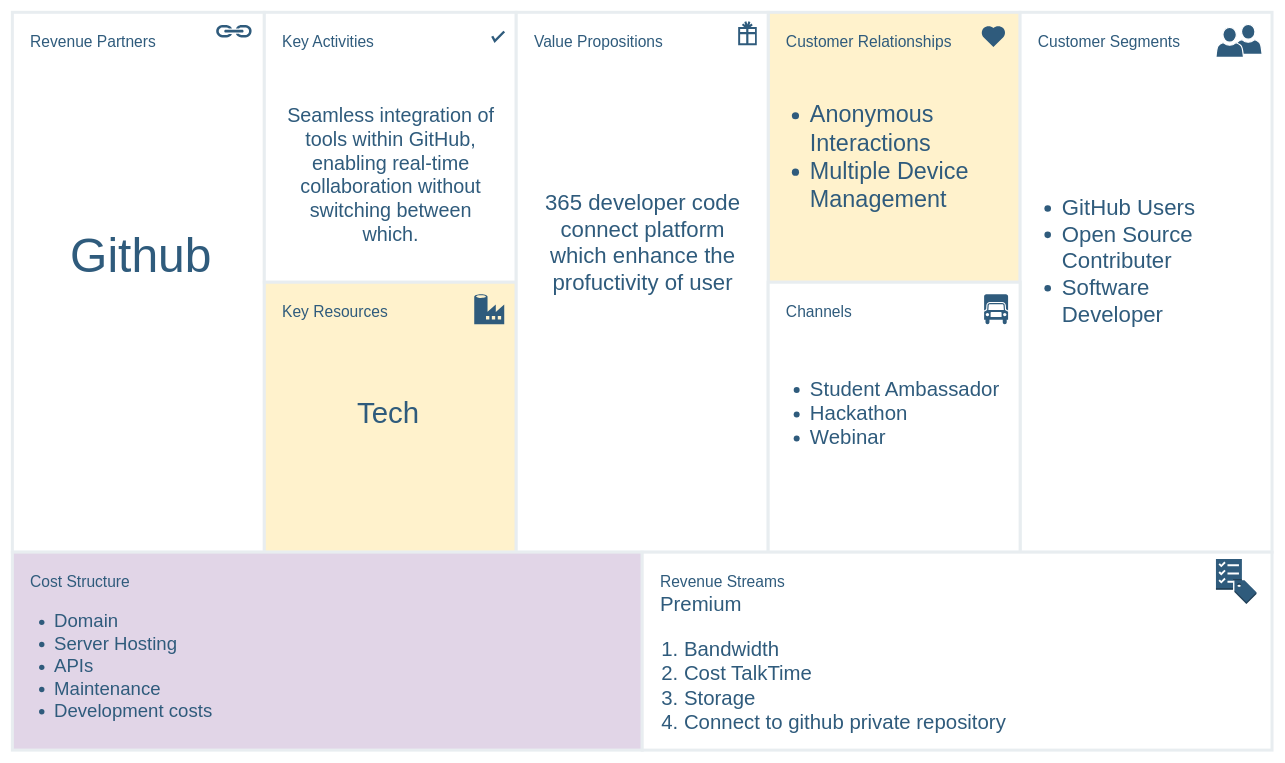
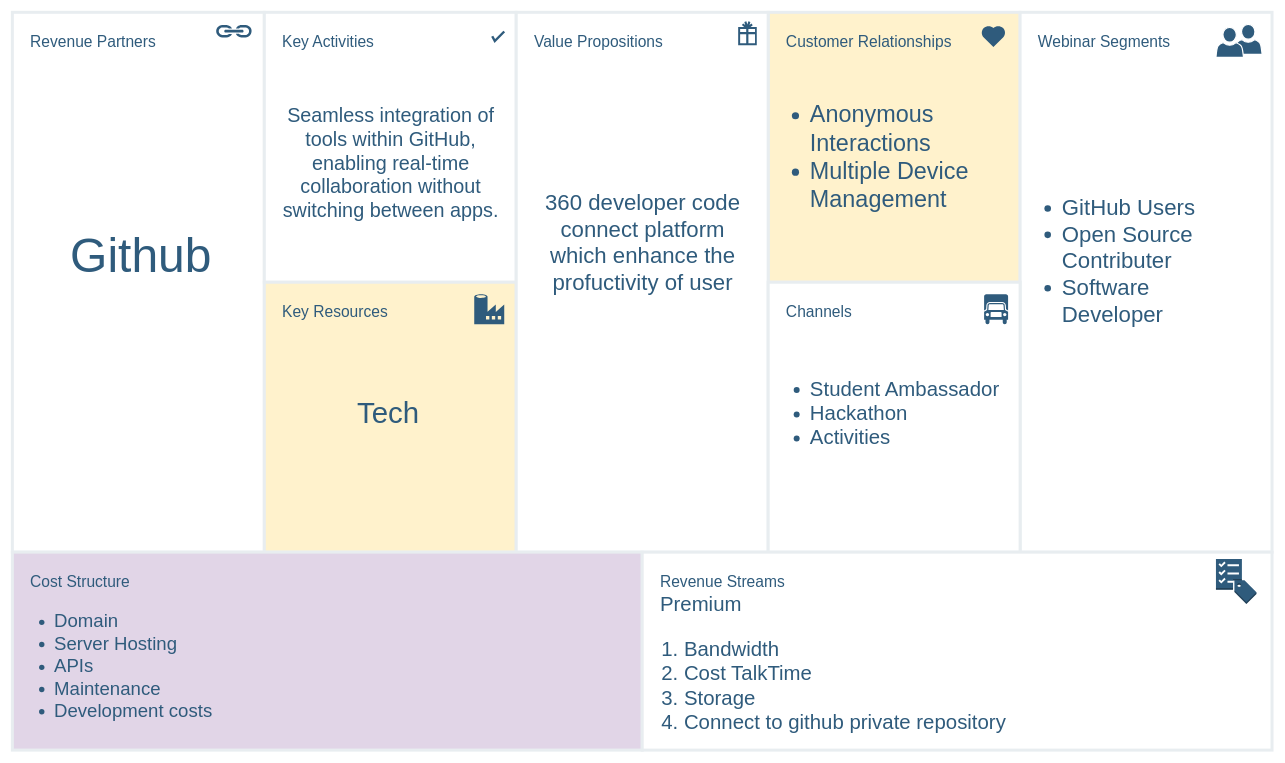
- <mxCell id="4" value="&lt;font&gt;&lt;font style=&quot;font-size: 26px&quot;&gt;Key Activities&lt;/font&gt;&lt;br style=&quot;font-size: 12px&quot;&gt;&lt;/font&gt;&lt;font&gt;&lt;br&gt;&lt;br&gt;&lt;br&gt;&lt;br&gt;&lt;br&gt;&lt;br style=&quot;font-size: 12px&quot;&gt;&lt;div style=&quot;text-align: center;&quot;&gt;&lt;font style=&quot;font-size: 33px;&quot;&gt;Seamless integration of tools within GitHub, enabling real-time collaboration without switching between which.&lt;/font&gt;&lt;br&gt;&lt;/div&gt;&lt;/font&gt;" style="rounded=0;whiteSpace=wrap;html=1;shadow=0;labelBackgroundColor=none;strokeColor=#e8edf0;strokeWidth=5;fillColor=#ffffff;fontSize=12;fontColor=#2F5B7C;align=left;verticalAlign=top;spacing=30;" parent="1" vertex="1"><mxGeometry x="440" y="20" width="420" height="450" as="geometry" /></mxCell>
+ <mxCell id="4" value="&lt;font&gt;&lt;font style=&quot;font-size: 26px&quot;&gt;Key Activities&lt;/font&gt;&lt;br style=&quot;font-size: 12px&quot;&gt;&lt;/font&gt;&lt;font&gt;&lt;br&gt;&lt;br&gt;&lt;br&gt;&lt;br&gt;&lt;br&gt;&lt;br style=&quot;font-size: 12px&quot;&gt;&lt;div style=&quot;text-align: center;&quot;&gt;&lt;font style=&quot;font-size: 33px;&quot;&gt;Seamless integration of tools within GitHub, enabling real-time collaboration without switching between apps.&lt;/font&gt;&lt;br&gt;&lt;/div&gt;&lt;/font&gt;" style="rounded=0;whiteSpace=wrap;html=1;shadow=0;labelBackgroundColor=none;strokeColor=#e8edf0;strokeWidth=5;fillColor=#ffffff;fontSize=12;fontColor=#2F5B7C;align=left;verticalAlign=top;spacing=30;" parent="1" vertex="1"><mxGeometry x="440" y="20" width="420" height="450" as="geometry" /></mxCell>
- <mxCell id="6" value="&lt;div style=&quot;font-size: 26px&quot;&gt;&lt;font style=&quot;font-size: 26px&quot;&gt;Value Propositions&lt;/font&gt;&lt;/div&gt;&lt;div&gt;&lt;br&gt;&lt;/div&gt;&lt;div&gt;&lt;br&gt;&lt;/div&gt;&lt;div&gt;&lt;br&gt;&lt;/div&gt;&lt;div&gt;&lt;br&gt;&lt;/div&gt;&lt;div&gt;&lt;br&gt;&lt;/div&gt;&lt;div&gt;&lt;br&gt;&lt;/div&gt;&lt;div&gt;&lt;br&gt;&lt;/div&gt;&lt;div&gt;&lt;br&gt;&lt;/div&gt;&lt;div&gt;&lt;br&gt;&lt;/div&gt;&lt;div&gt;&lt;br&gt;&lt;/div&gt;&lt;div&gt;&lt;br&gt;&lt;/div&gt;&lt;div&gt;&lt;br&gt;&lt;/div&gt;&lt;div&gt;&lt;br&gt;&lt;/div&gt;&lt;div&gt;&lt;br&gt;&lt;/div&gt;&lt;div&gt;&lt;br&gt;&lt;/div&gt;&lt;div&gt;&lt;br&gt;&lt;/div&gt;&lt;div&gt;&lt;div style=&quot;text-align: center; border-color: var(--border-color); font-size: 37px;&quot;&gt;&lt;font style=&quot;border-color: var(--border-color);&quot;&gt;&lt;font style=&quot;border-color: var(--border-color);&quot;&gt;365 developer code connect platform which enhance the profuctivity of user&lt;/font&gt;&lt;br style=&quot;border-color: var(--border-color);&quot;&gt;&lt;/font&gt;&lt;/div&gt;&lt;div style=&quot;border-color: var(--border-color); font-size: 37px;&quot;&gt;&lt;br style=&quot;border-color: var(--border-color);&quot;&gt;&lt;/div&gt;&lt;/div&gt;" style="rounded=0;whiteSpace=wrap;html=1;shadow=0;labelBackgroundColor=none;strokeColor=#e8edf0;strokeWidth=5;fillColor=#ffffff;fontSize=12;fontColor=#2F5B7C;align=left;verticalAlign=top;spacing=30;" parent="1" vertex="1"><mxGeometry x="860" y="20" width="420" height="900" as="geometry" /></mxCell>
+ <mxCell id="6" value="&lt;div style=&quot;font-size: 26px&quot;&gt;&lt;font style=&quot;font-size: 26px&quot;&gt;Value Propositions&lt;/font&gt;&lt;/div&gt;&lt;div&gt;&lt;br&gt;&lt;/div&gt;&lt;div&gt;&lt;br&gt;&lt;/div&gt;&lt;div&gt;&lt;br&gt;&lt;/div&gt;&lt;div&gt;&lt;br&gt;&lt;/div&gt;&lt;div&gt;&lt;br&gt;&lt;/div&gt;&lt;div&gt;&lt;br&gt;&lt;/div&gt;&lt;div&gt;&lt;br&gt;&lt;/div&gt;&lt;div&gt;&lt;br&gt;&lt;/div&gt;&lt;div&gt;&lt;br&gt;&lt;/div&gt;&lt;div&gt;&lt;br&gt;&lt;/div&gt;&lt;div&gt;&lt;br&gt;&lt;/div&gt;&lt;div&gt;&lt;br&gt;&lt;/div&gt;&lt;div&gt;&lt;br&gt;&lt;/div&gt;&lt;div&gt;&lt;br&gt;&lt;/div&gt;&lt;div&gt;&lt;br&gt;&lt;/div&gt;&lt;div&gt;&lt;br&gt;&lt;/div&gt;&lt;div&gt;&lt;div style=&quot;text-align: center; border-color: var(--border-color); font-size: 37px;&quot;&gt;&lt;font style=&quot;border-color: var(--border-color);&quot;&gt;&lt;font style=&quot;border-color: var(--border-color);&quot;&gt;360 developer code connect platform which enhance the profuctivity of user&lt;/font&gt;&lt;br style=&quot;border-color: var(--border-color);&quot;&gt;&lt;/font&gt;&lt;/div&gt;&lt;div style=&quot;border-color: var(--border-color); font-size: 37px;&quot;&gt;&lt;br style=&quot;border-color: var(--border-color);&quot;&gt;&lt;/div&gt;&lt;/div&gt;" style="rounded=0;whiteSpace=wrap;html=1;shadow=0;labelBackgroundColor=none;strokeColor=#e8edf0;strokeWidth=5;fillColor=#ffffff;fontSize=12;fontColor=#2F5B7C;align=left;verticalAlign=top;spacing=30;" parent="1" vertex="1"><mxGeometry x="860" y="20" width="420" height="900" as="geometry" /></mxCell>
- <mxCell id="7" value="&lt;div&gt;&lt;font style=&quot;font-size: 26px&quot;&gt;Customer Segments&lt;/font&gt;&lt;/div&gt;&lt;div&gt;&lt;br&gt;&lt;/div&gt;&lt;div&gt;&lt;br&gt;&lt;/div&gt;&lt;div&gt;&lt;br&gt;&lt;/div&gt;&lt;div&gt;&lt;br&gt;&lt;/div&gt;&lt;div&gt;&lt;br&gt;&lt;/div&gt;&lt;div&gt;&lt;br&gt;&lt;/div&gt;&lt;div&gt;&lt;br&gt;&lt;/div&gt;&lt;div&gt;&lt;br&gt;&lt;/div&gt;&lt;div&gt;&lt;br&gt;&lt;/div&gt;&lt;div&gt;&lt;br&gt;&lt;/div&gt;&lt;div&gt;&lt;br&gt;&lt;/div&gt;&lt;div&gt;&lt;br&gt;&lt;/div&gt;&lt;div&gt;&lt;br&gt;&lt;/div&gt;&lt;div&gt;&lt;br&gt;&lt;/div&gt;&lt;div style=&quot;font-size: 37px;&quot;&gt;&lt;ul&gt;&lt;li&gt;GitHub Users&lt;/li&gt;&lt;li&gt;Open Source Contributer&lt;/li&gt;&lt;li&gt;Software Developer&lt;/li&gt;&lt;/ul&gt;&lt;p&gt;&lt;/p&gt;&lt;/div&gt;" style="rounded=0;whiteSpace=wrap;html=1;shadow=0;labelBackgroundColor=none;strokeColor=#e8edf0;strokeWidth=5;fillColor=#ffffff;fontSize=12;fontColor=#2F5B7C;align=left;verticalAlign=top;spacing=30;" parent="1" vertex="1"><mxGeometry x="1700" y="20" width="420" height="900" as="geometry" /></mxCell>
+ <mxCell id="7" value="&lt;div&gt;&lt;font style=&quot;font-size: 26px&quot;&gt;Webinar Segments&lt;/font&gt;&lt;/div&gt;&lt;div&gt;&lt;br&gt;&lt;/div&gt;&lt;div&gt;&lt;br&gt;&lt;/div&gt;&lt;div&gt;&lt;br&gt;&lt;/div&gt;&lt;div&gt;&lt;br&gt;&lt;/div&gt;&lt;div&gt;&lt;br&gt;&lt;/div&gt;&lt;div&gt;&lt;br&gt;&lt;/div&gt;&lt;div&gt;&lt;br&gt;&lt;/div&gt;&lt;div&gt;&lt;br&gt;&lt;/div&gt;&lt;div&gt;&lt;br&gt;&lt;/div&gt;&lt;div&gt;&lt;br&gt;&lt;/div&gt;&lt;div&gt;&lt;br&gt;&lt;/div&gt;&lt;div&gt;&lt;br&gt;&lt;/div&gt;&lt;div&gt;&lt;br&gt;&lt;/div&gt;&lt;div&gt;&lt;br&gt;&lt;/div&gt;&lt;div style=&quot;font-size: 37px;&quot;&gt;&lt;ul&gt;&lt;li&gt;GitHub Users&lt;/li&gt;&lt;li&gt;Open Source Contributer&lt;/li&gt;&lt;li&gt;Software Developer&lt;/li&gt;&lt;/ul&gt;&lt;p&gt;&lt;/p&gt;&lt;/div&gt;" style="rounded=0;whiteSpace=wrap;html=1;shadow=0;labelBackgroundColor=none;strokeColor=#e8edf0;strokeWidth=5;fillColor=#ffffff;fontSize=12;fontColor=#2F5B7C;align=left;verticalAlign=top;spacing=30;" parent="1" vertex="1"><mxGeometry x="1700" y="20" width="420" height="900" as="geometry" /></mxCell>
- <mxCell id="8" value="&lt;div&gt;&lt;font style=&quot;font-size: 26px&quot;&gt;Channels&lt;/font&gt;&lt;/div&gt;&lt;div&gt;&lt;br&gt;&lt;/div&gt;&lt;div&gt;&lt;br&gt;&lt;/div&gt;&lt;div&gt;&lt;br&gt;&lt;/div&gt;&lt;div&gt;&lt;br&gt;&lt;/div&gt;&lt;div&gt;&lt;ul style=&quot;border-color: var(--border-color); font-size: 34px;&quot;&gt;&lt;li style=&quot;border-color: var(--border-color);&quot;&gt;Student Ambassador&lt;/li&gt;&lt;li style=&quot;border-color: var(--border-color);&quot;&gt;Hackathon&lt;br style=&quot;border-color: var(--border-color);&quot;&gt;&lt;/li&gt;&lt;li style=&quot;border-color: var(--border-color);&quot;&gt;Webinar&lt;/li&gt;&lt;/ul&gt;&lt;/div&gt;" style="rounded=0;whiteSpace=wrap;html=1;shadow=0;labelBackgroundColor=none;strokeColor=#e8edf0;strokeWidth=5;fillColor=#ffffff;fontSize=12;fontColor=#2F5B7C;align=left;verticalAlign=top;spacing=30;" parent="1" vertex="1"><mxGeometry x="1280" y="470" width="420" height="450" as="geometry" /></mxCell>
+ <mxCell id="8" value="&lt;div&gt;&lt;font style=&quot;font-size: 26px&quot;&gt;Channels&lt;/font&gt;&lt;/div&gt;&lt;div&gt;&lt;br&gt;&lt;/div&gt;&lt;div&gt;&lt;br&gt;&lt;/div&gt;&lt;div&gt;&lt;br&gt;&lt;/div&gt;&lt;div&gt;&lt;br&gt;&lt;/div&gt;&lt;div&gt;&lt;ul style=&quot;border-color: var(--border-color); font-size: 34px;&quot;&gt;&lt;li style=&quot;border-color: var(--border-color);&quot;&gt;Student Ambassador&lt;/li&gt;&lt;li style=&quot;border-color: var(--border-color);&quot;&gt;Hackathon&lt;br style=&quot;border-color: var(--border-color);&quot;&gt;&lt;/li&gt;&lt;li style=&quot;border-color: var(--border-color);&quot;&gt;Activities&lt;/li&gt;&lt;/ul&gt;&lt;/div&gt;" style="rounded=0;whiteSpace=wrap;html=1;shadow=0;labelBackgroundColor=none;strokeColor=#e8edf0;strokeWidth=5;fillColor=#ffffff;fontSize=12;fontColor=#2F5B7C;align=left;verticalAlign=top;spacing=30;" parent="1" vertex="1"><mxGeometry x="1280" y="470" width="420" height="450" as="geometry" /></mxCell>
